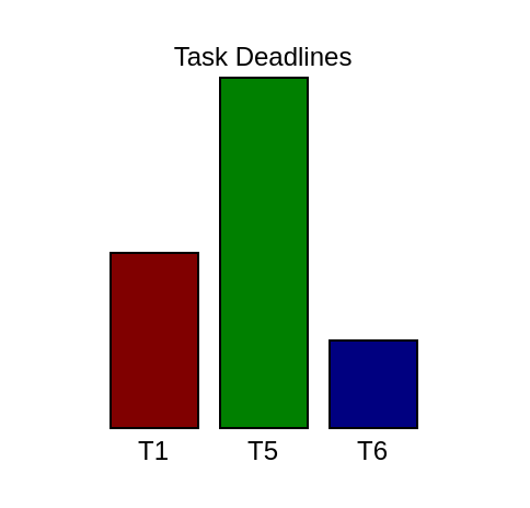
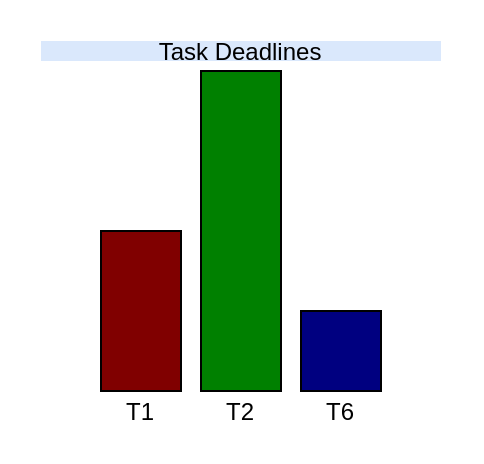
- <mxCell id="8" vertex="1" parent="0" value="Task Deadlines" style="text=;strokeColor=none;"><mxGeometry x="20" y="20" width="200" height="10" as="geometry"></mxGeometry></mxCell>
+ <mxCell id="8" vertex="1" parent="0" value="Task Deadlines" style="text=;strokeColor=none;fillColor=#dae8fc;"><mxGeometry x="20" y="20" width="200" height="10" as="geometry"></mxGeometry></mxCell>
- <mxCell id="6" vertex="1" parent="0" value="T5" style="text=;strokeColor=none;"><mxGeometry x="95" y="200" width="50" height="10" as="geometry"></mxGeometry></mxCell>
+ <mxCell id="6" vertex="1" parent="0" value="T2" style="text=;strokeColor=none;"><mxGeometry x="95" y="200" width="50" height="10" as="geometry"></mxGeometry></mxCell>
